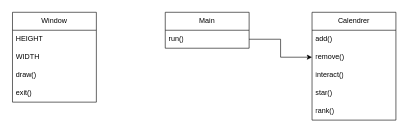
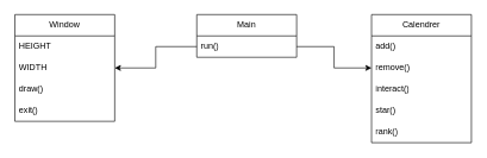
+ <mxCell id="16" value="" style="edgeStyle=orthogonalEdgeStyle;rounded=0;orthogonalLoop=1;jettySize=auto;html=1;" edge="1" parent="1" source="3" target="13"><mxGeometry relative="1" as="geometry" /></mxCell>
